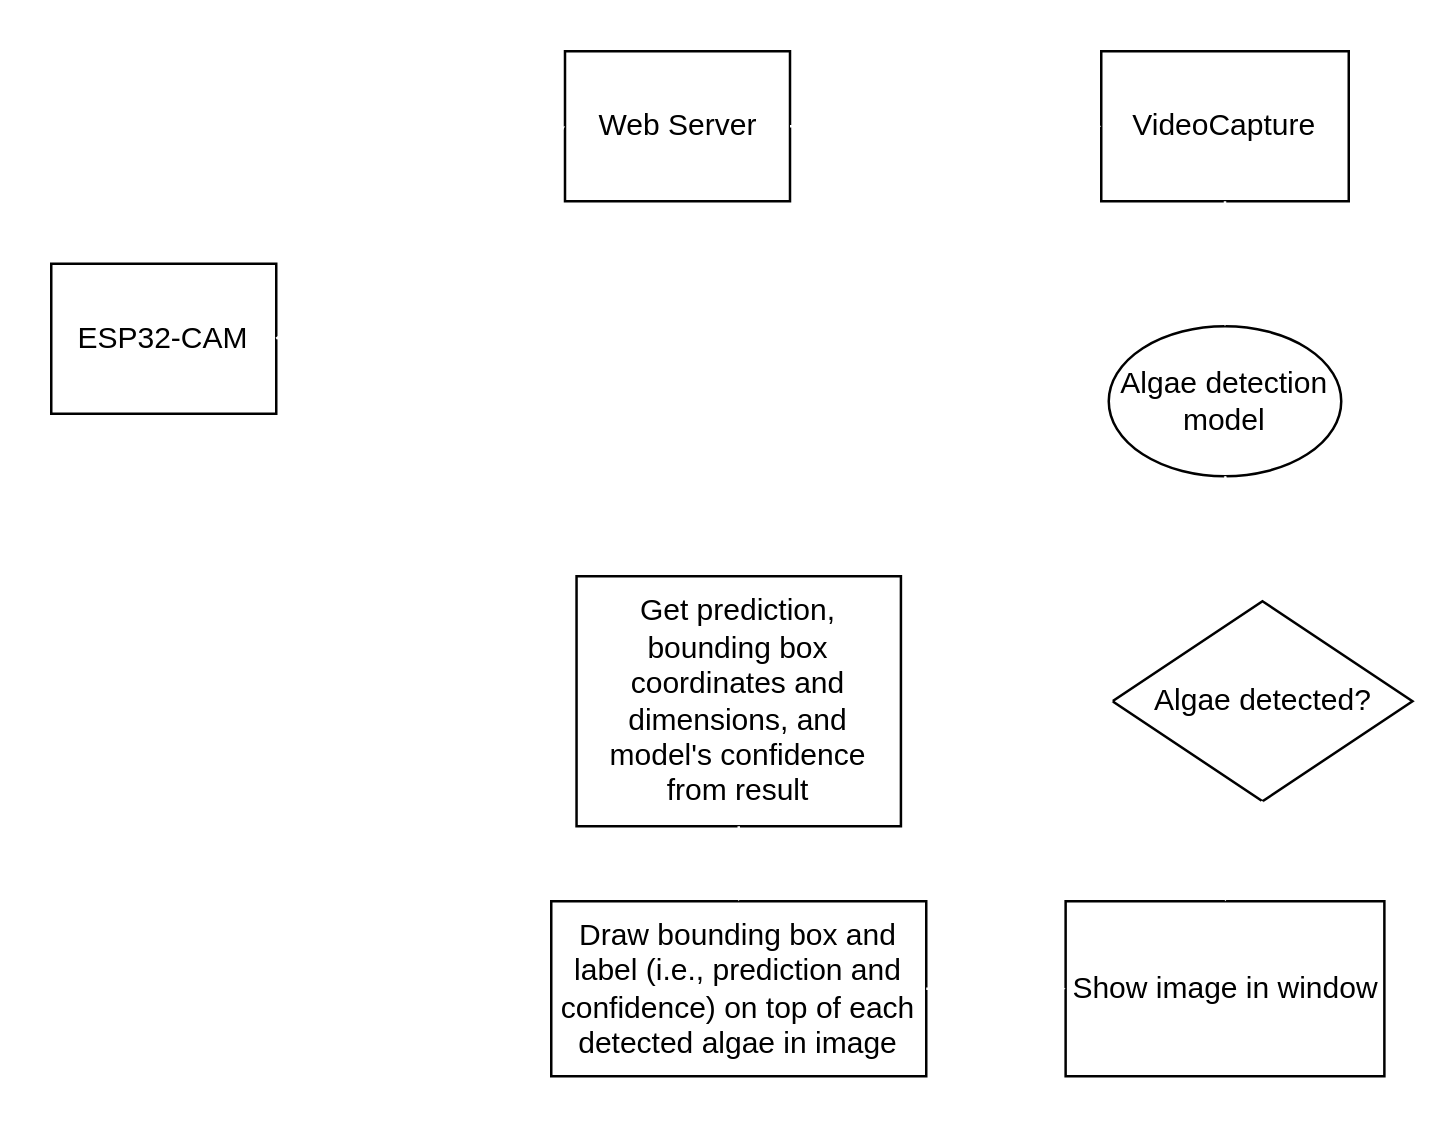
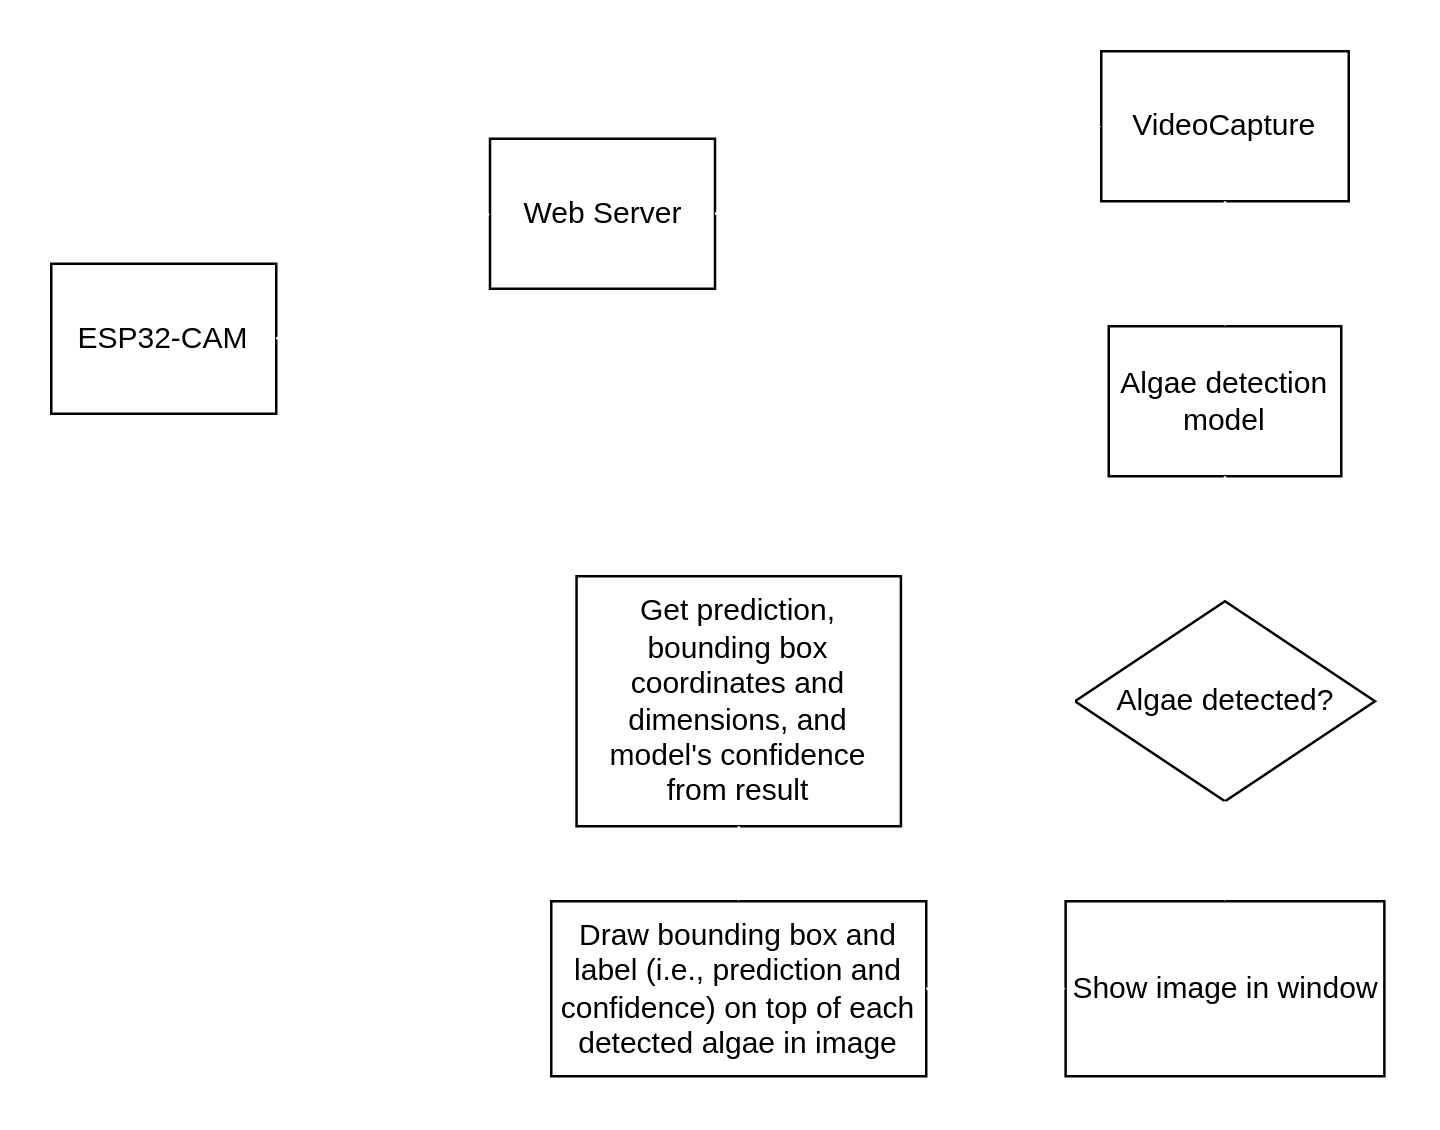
- <mxCell id="2" value="Web Server" style="rounded=0;whiteSpace=wrap;html=1;labelBackgroundColor=none;" parent="1" vertex="1"><mxGeometry x="225.5" y="20" width="90" height="60" as="geometry" /></mxCell>
+ <mxCell id="2" value="Web Server" style="rounded=0;whiteSpace=wrap;html=1;labelBackgroundColor=none;" parent="1" vertex="1"><mxGeometry x="195.5" y="55" width="90" height="60" as="geometry" /></mxCell>
- <mxCell id="5" value="Algae detection model" style="ellipse;whiteSpace=wrap;html=1;labelBackgroundColor=none;" parent="1" vertex="1"><mxGeometry x="443" y="130" width="93" height="60" as="geometry" /></mxCell>
+ <mxCell id="5" value="Algae detection model" style="rounded=0;whiteSpace=wrap;html=1;labelBackgroundColor=none;" parent="1" vertex="1"><mxGeometry x="443" y="130" width="93" height="60" as="geometry" /></mxCell>
- <mxCell id="11" value="Algae detected?" style="rhombus;whiteSpace=wrap;html=1;labelBackgroundColor=none;" parent="1" vertex="1"><mxGeometry x="444.5" y="240" width="120" height="80" as="geometry" /></mxCell>
+ <mxCell id="11" value="Algae detected?" style="rhombus;whiteSpace=wrap;html=1;labelBackgroundColor=none;" parent="1" vertex="1"><mxGeometry x="429.5" y="240" width="120" height="80" as="geometry" /></mxCell>
